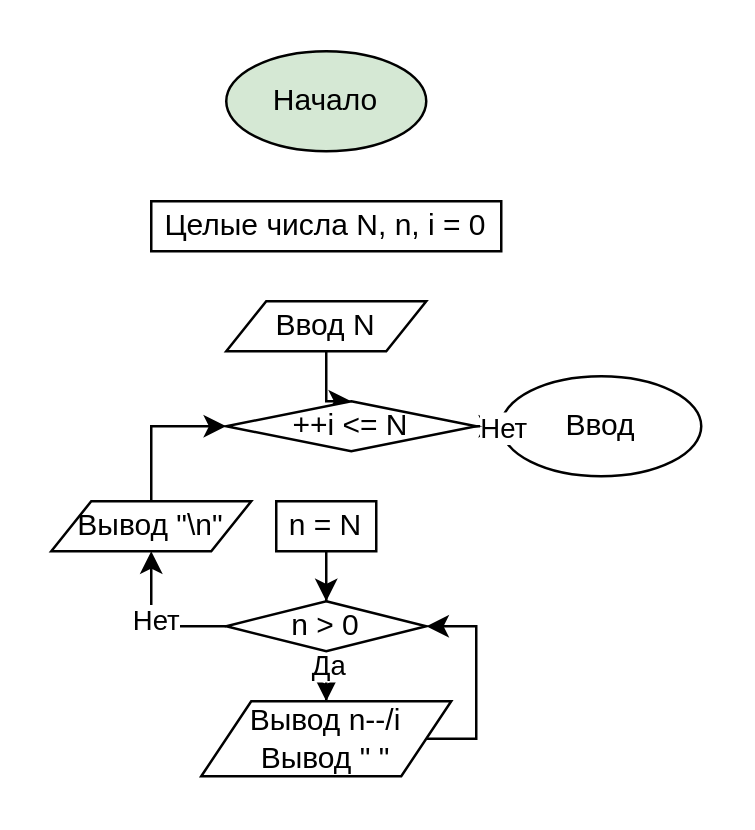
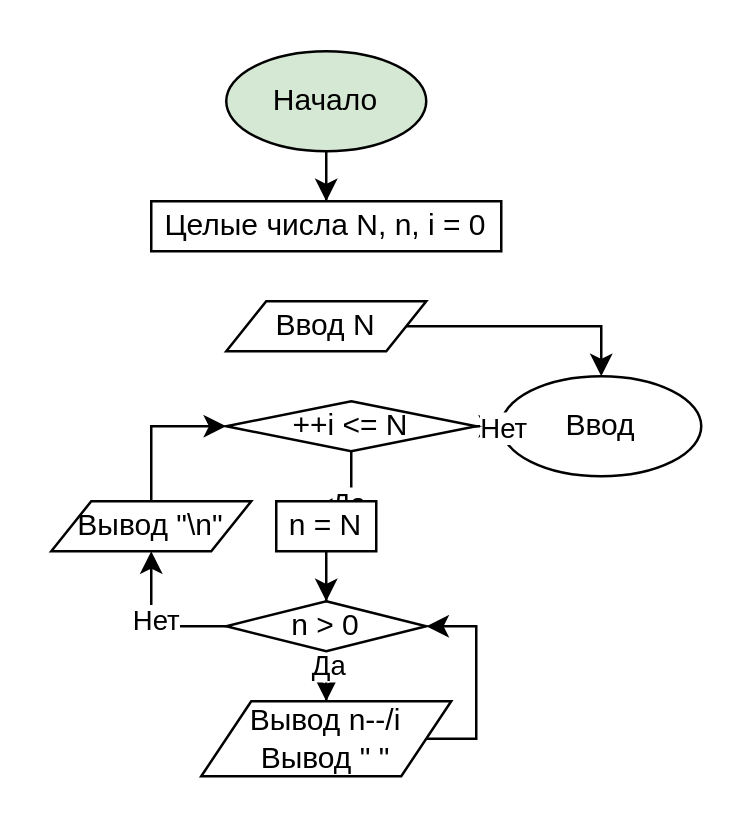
+ <mxCell id="2" style="edgeStyle=orthogonalEdgeStyle;rounded=0;orthogonalLoop=1;jettySize=auto;html=1;entryX=0.5;entryY=0;entryDx=0;entryDy=0;" edge="1" parent="1" source="3" target="4"><mxGeometry relative="1" as="geometry" /></mxCell>
- <mxCell id="5" style="edgeStyle=orthogonalEdgeStyle;rounded=0;orthogonalLoop=1;jettySize=auto;html=1;" edge="1" parent="1" source="6" target="12"><mxGeometry relative="1" as="geometry" /></mxCell>
+ <mxCell id="5" style="edgeStyle=orthogonalEdgeStyle;rounded=0;orthogonalLoop=1;jettySize=auto;html=1;" edge="1" parent="1" source="6" target="7"><mxGeometry relative="1" as="geometry" /></mxCell>
+ <mxCell id="10" style="edgeStyle=orthogonalEdgeStyle;rounded=0;orthogonalLoop=1;jettySize=auto;html=1;entryX=0.5;entryY=0;entryDx=0;entryDy=0;" edge="1" parent="1" source="12" target="14"><mxGeometry relative="1" as="geometry" /></mxCell>
+ <mxCell id="11" value="Да" style="edgeLabel;html=1;align=center;verticalAlign=middle;resizable=0;points=[];" vertex="1" connectable="0" parent="10"><mxGeometry x="0.463" relative="1" as="geometry"><mxPoint as="offset" /></mxGeometry></mxCell>
